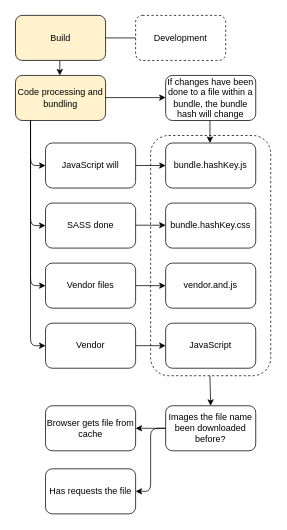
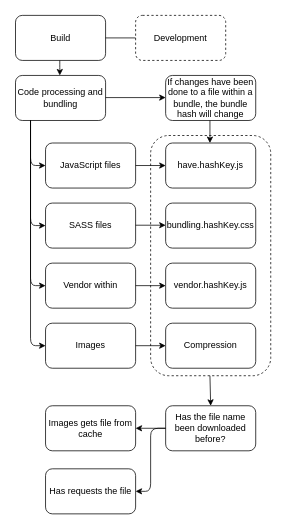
- <mxCell id="2" value="Build" style="rounded=1;whiteSpace=wrap;html=1;fillColor=#fff2cc;" vertex="1" parent="1"><mxGeometry x="20" y="20" width="120" height="60" as="geometry" /></mxCell>
+ <mxCell id="2" value="Build" style="rounded=1;whiteSpace=wrap;html=1;" vertex="1" parent="1"><mxGeometry x="20" y="20" width="120" height="60" as="geometry" /></mxCell>
- <mxCell id="16" value="Code processing and bundling" style="rounded=1;whiteSpace=wrap;html=1;fillColor=#fff2cc;" vertex="1" parent="1"><mxGeometry x="20" y="100" width="120" height="60" as="geometry" /></mxCell>
+ <mxCell id="16" value="Code processing and bundling" style="rounded=1;whiteSpace=wrap;html=1;fillColor=#ffffff;" vertex="1" parent="1"><mxGeometry x="20" y="100" width="120" height="60" as="geometry" /></mxCell>
- <mxCell id="3" value="JavaScript will" style="rounded=1;whiteSpace=wrap;html=1;" vertex="1" parent="1"><mxGeometry x="60" y="190" width="120" height="60" as="geometry" /></mxCell>
+ <mxCell id="3" value="JavaScript files" style="rounded=1;whiteSpace=wrap;html=1;" vertex="1" parent="1"><mxGeometry x="60" y="190" width="120" height="60" as="geometry" /></mxCell>
- <mxCell id="11" value="bundle.hashKey.js" style="rounded=1;whiteSpace=wrap;html=1;" vertex="1" parent="1"><mxGeometry x="220" y="190" width="120" height="60" as="geometry" /></mxCell>
+ <mxCell id="11" value="have.hashKey.js" style="rounded=1;whiteSpace=wrap;html=1;" vertex="1" parent="1"><mxGeometry x="220" y="190" width="120" height="60" as="geometry" /></mxCell>
- <mxCell id="4" value="SASS done" style="rounded=1;whiteSpace=wrap;html=1;" vertex="1" parent="1"><mxGeometry x="60" y="270" width="120" height="60" as="geometry" /></mxCell>
+ <mxCell id="4" value="SASS files" style="rounded=1;whiteSpace=wrap;html=1;" vertex="1" parent="1"><mxGeometry x="60" y="270" width="120" height="60" as="geometry" /></mxCell>
- <mxCell id="10" value="bundle.hashKey.css" style="rounded=1;whiteSpace=wrap;html=1;" vertex="1" parent="1"><mxGeometry x="220" y="270" width="120" height="60" as="geometry" /></mxCell>
+ <mxCell id="10" value="bundling.hashKey.css" style="rounded=1;whiteSpace=wrap;html=1;" vertex="1" parent="1"><mxGeometry x="220" y="270" width="120" height="60" as="geometry" /></mxCell>
- <mxCell id="5" value="Vendor files" style="rounded=1;whiteSpace=wrap;html=1;" vertex="1" parent="1"><mxGeometry x="60" y="350" width="120" height="60" as="geometry" /></mxCell>
+ <mxCell id="5" value="Vendor within" style="rounded=1;whiteSpace=wrap;html=1;" vertex="1" parent="1"><mxGeometry x="60" y="350" width="120" height="60" as="geometry" /></mxCell>
- <mxCell id="9" value="vendor.and.js" style="rounded=1;whiteSpace=wrap;html=1;" vertex="1" parent="1"><mxGeometry x="220" y="350" width="120" height="60" as="geometry" /></mxCell>
+ <mxCell id="9" value="vendor.hashKey.js" style="rounded=1;whiteSpace=wrap;html=1;" vertex="1" parent="1"><mxGeometry x="220" y="350" width="120" height="60" as="geometry" /></mxCell>
- <mxCell id="7" value="Vendor" style="rounded=1;whiteSpace=wrap;html=1;" vertex="1" parent="1"><mxGeometry x="60" y="430" width="120" height="60" as="geometry" /></mxCell>
+ <mxCell id="7" value="Images" style="rounded=1;whiteSpace=wrap;html=1;" vertex="1" parent="1"><mxGeometry x="60" y="430" width="120" height="60" as="geometry" /></mxCell>
- <mxCell id="8" value="JavaScript" style="rounded=1;whiteSpace=wrap;html=1;" vertex="1" parent="1"><mxGeometry x="220" y="430" width="120" height="60" as="geometry" /></mxCell>
+ <mxCell id="8" value="Compression" style="rounded=1;whiteSpace=wrap;html=1;" vertex="1" parent="1"><mxGeometry x="220" y="430" width="120" height="60" as="geometry" /></mxCell>
- <mxCell id="14" value="Browser gets file from cache" style="rounded=1;whiteSpace=wrap;html=1;fillColor=#ffffff;" vertex="1" parent="1"><mxGeometry x="60" y="540" width="120" height="60" as="geometry" /></mxCell>
+ <mxCell id="14" value="Images gets file from cache" style="rounded=1;whiteSpace=wrap;html=1;fillColor=#ffffff;" vertex="1" parent="1"><mxGeometry x="60" y="540" width="120" height="60" as="geometry" /></mxCell>
- <mxCell id="13" value="Images the file name been downloaded before?" style="rounded=1;whiteSpace=wrap;html=1;fillColor=#ffffff;" vertex="1" parent="1"><mxGeometry x="220" y="540" width="120" height="60" as="geometry" /></mxCell>
+ <mxCell id="13" value="Has the file name been downloaded before?" style="rounded=1;whiteSpace=wrap;html=1;fillColor=#ffffff;" vertex="1" parent="1"><mxGeometry x="220" y="540" width="120" height="60" as="geometry" /></mxCell>
